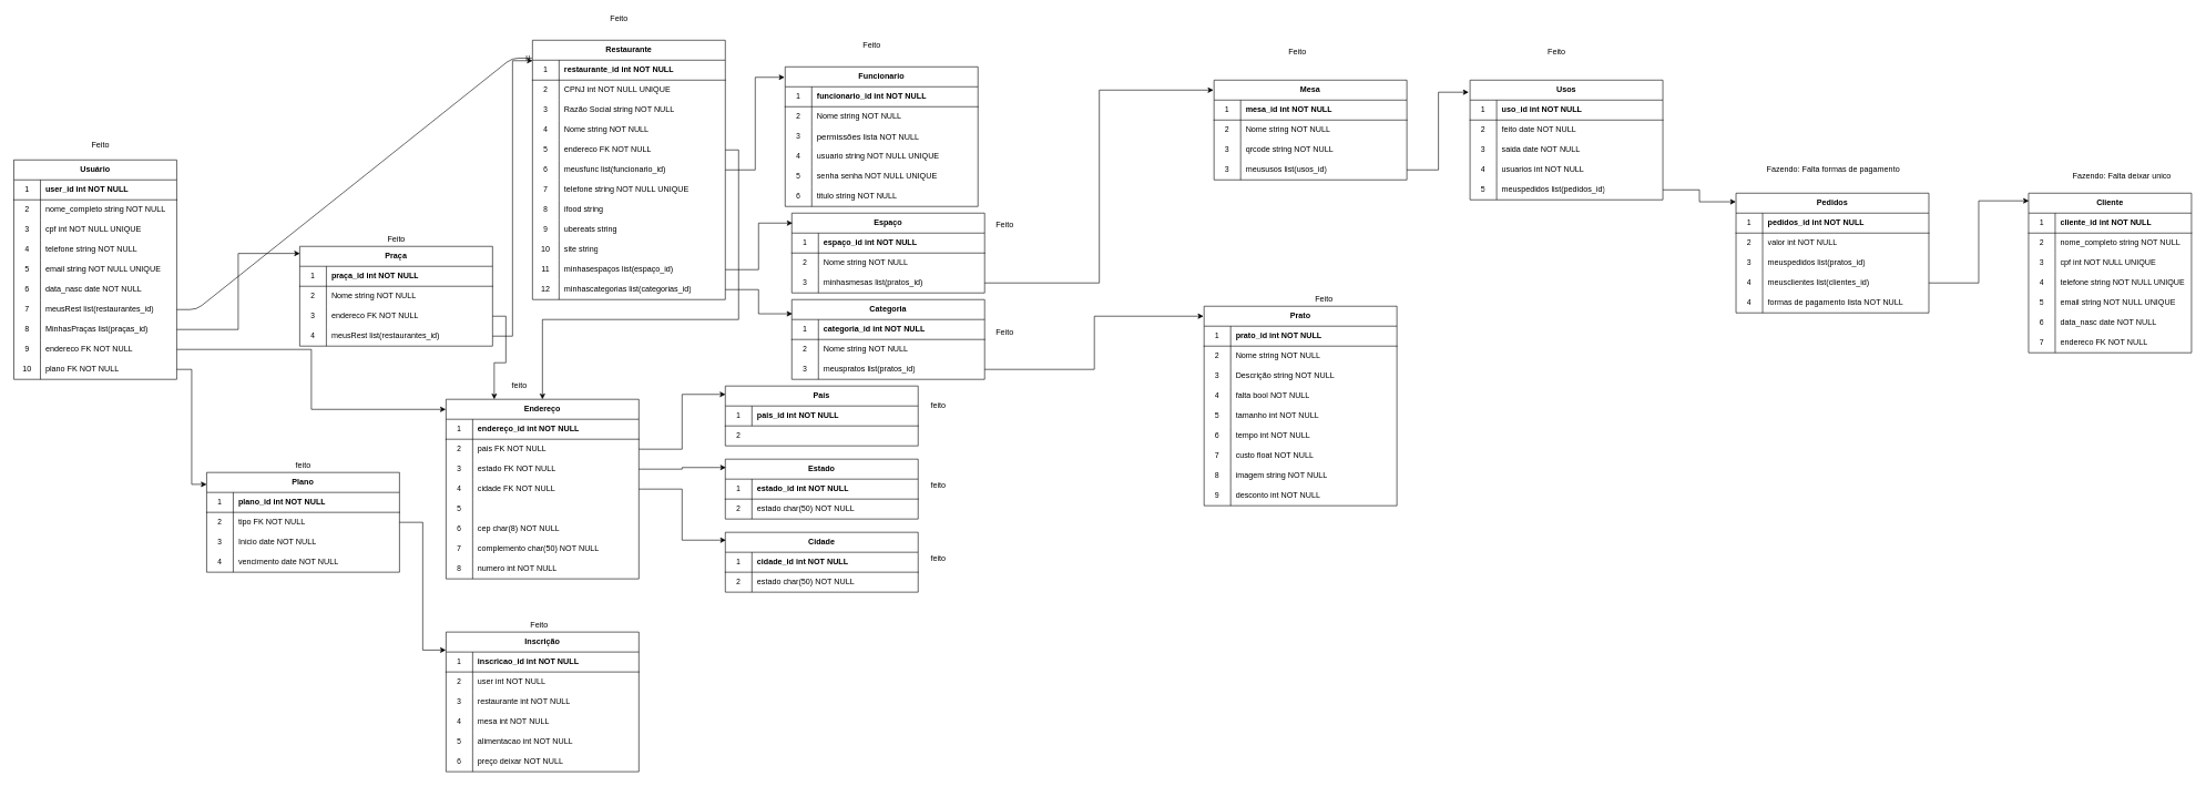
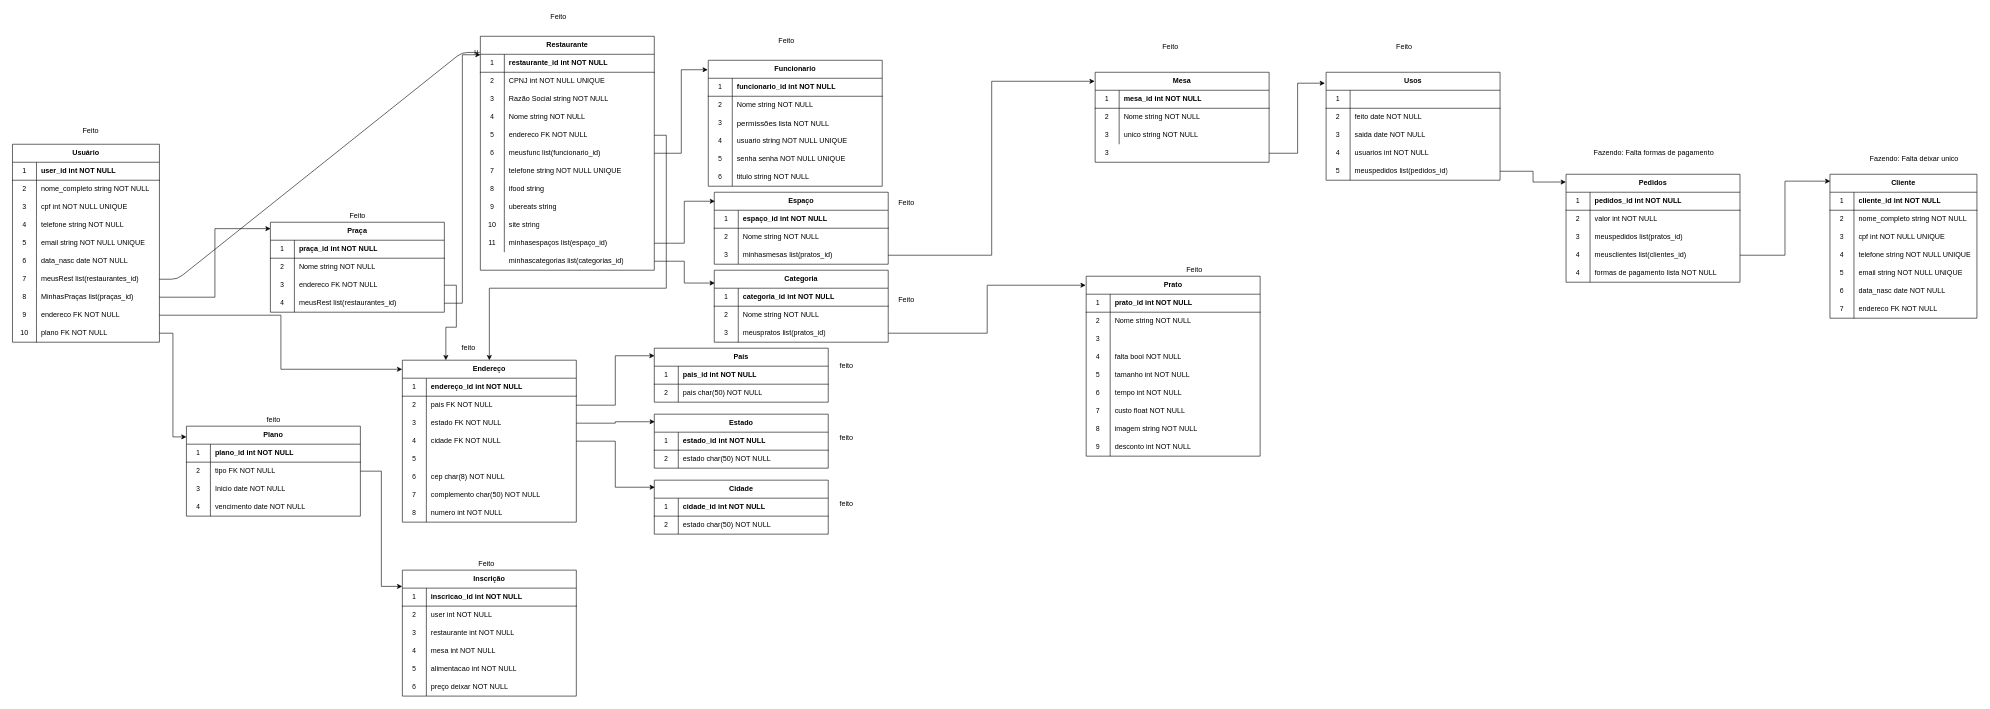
- <mxCell id="281" value="&lt;span style=&quot;font-weight: 700&quot;&gt;uso_id int NOT NULL&lt;/span&gt;" style="shape=partialRectangle;html=1;whiteSpace=wrap;connectable=0;fillColor=none;top=0;left=0;bottom=0;right=0;align=left;spacingLeft=6;overflow=hidden;" parent="279" vertex="1"><mxGeometry x="40" width="250" height="30" as="geometry" /></mxCell>
- <mxCell id="222" value="qrcode string NOT NULL" style="shape=partialRectangle;html=1;whiteSpace=wrap;connectable=0;fillColor=none;top=0;left=0;bottom=0;right=0;align=left;spacingLeft=6;overflow=hidden;" parent="220" vertex="1"><mxGeometry x="40" width="250" height="30" as="geometry" /></mxCell>
+ <mxCell id="222" value="unico string NOT NULL" style="shape=partialRectangle;html=1;whiteSpace=wrap;connectable=0;fillColor=none;top=0;left=0;bottom=0;right=0;align=left;spacingLeft=6;overflow=hidden;" parent="220" vertex="1"><mxGeometry x="40" width="250" height="30" as="geometry" /></mxCell>
- <mxCell id="225" value="meususos list(usos_id)" style="shape=partialRectangle;html=1;whiteSpace=wrap;connectable=0;fillColor=none;top=0;left=0;bottom=0;right=0;align=left;spacingLeft=6;overflow=hidden;" parent="223" vertex="1"><mxGeometry x="40" width="250" height="30" as="geometry" /></mxCell>
- <mxCell id="69" value="12" style="shape=partialRectangle;html=1;whiteSpace=wrap;connectable=0;fillColor=none;top=0;left=0;bottom=0;right=0;overflow=hidden;" parent="68" vertex="1"><mxGeometry width="40" height="30" as="geometry" /></mxCell>
- <mxCell id="235" value="Descrição string NOT NULL" style="shape=partialRectangle;html=1;whiteSpace=wrap;connectable=0;fillColor=none;top=0;left=0;bottom=0;right=0;align=left;spacingLeft=6;overflow=hidden;" parent="233" vertex="1"><mxGeometry x="40" width="250" height="30" as="geometry" /></mxCell>
+ <mxCell id="109" value="&lt;span&gt;pais char(50) NOT NULL&lt;/span&gt;" style="shape=partialRectangle;html=1;whiteSpace=wrap;connectable=0;fillColor=none;top=0;left=0;bottom=0;right=0;align=left;spacingLeft=6;overflow=hidden;" parent="107" vertex="1"><mxGeometry x="40" width="250" height="30" as="geometry" /></mxCell>
